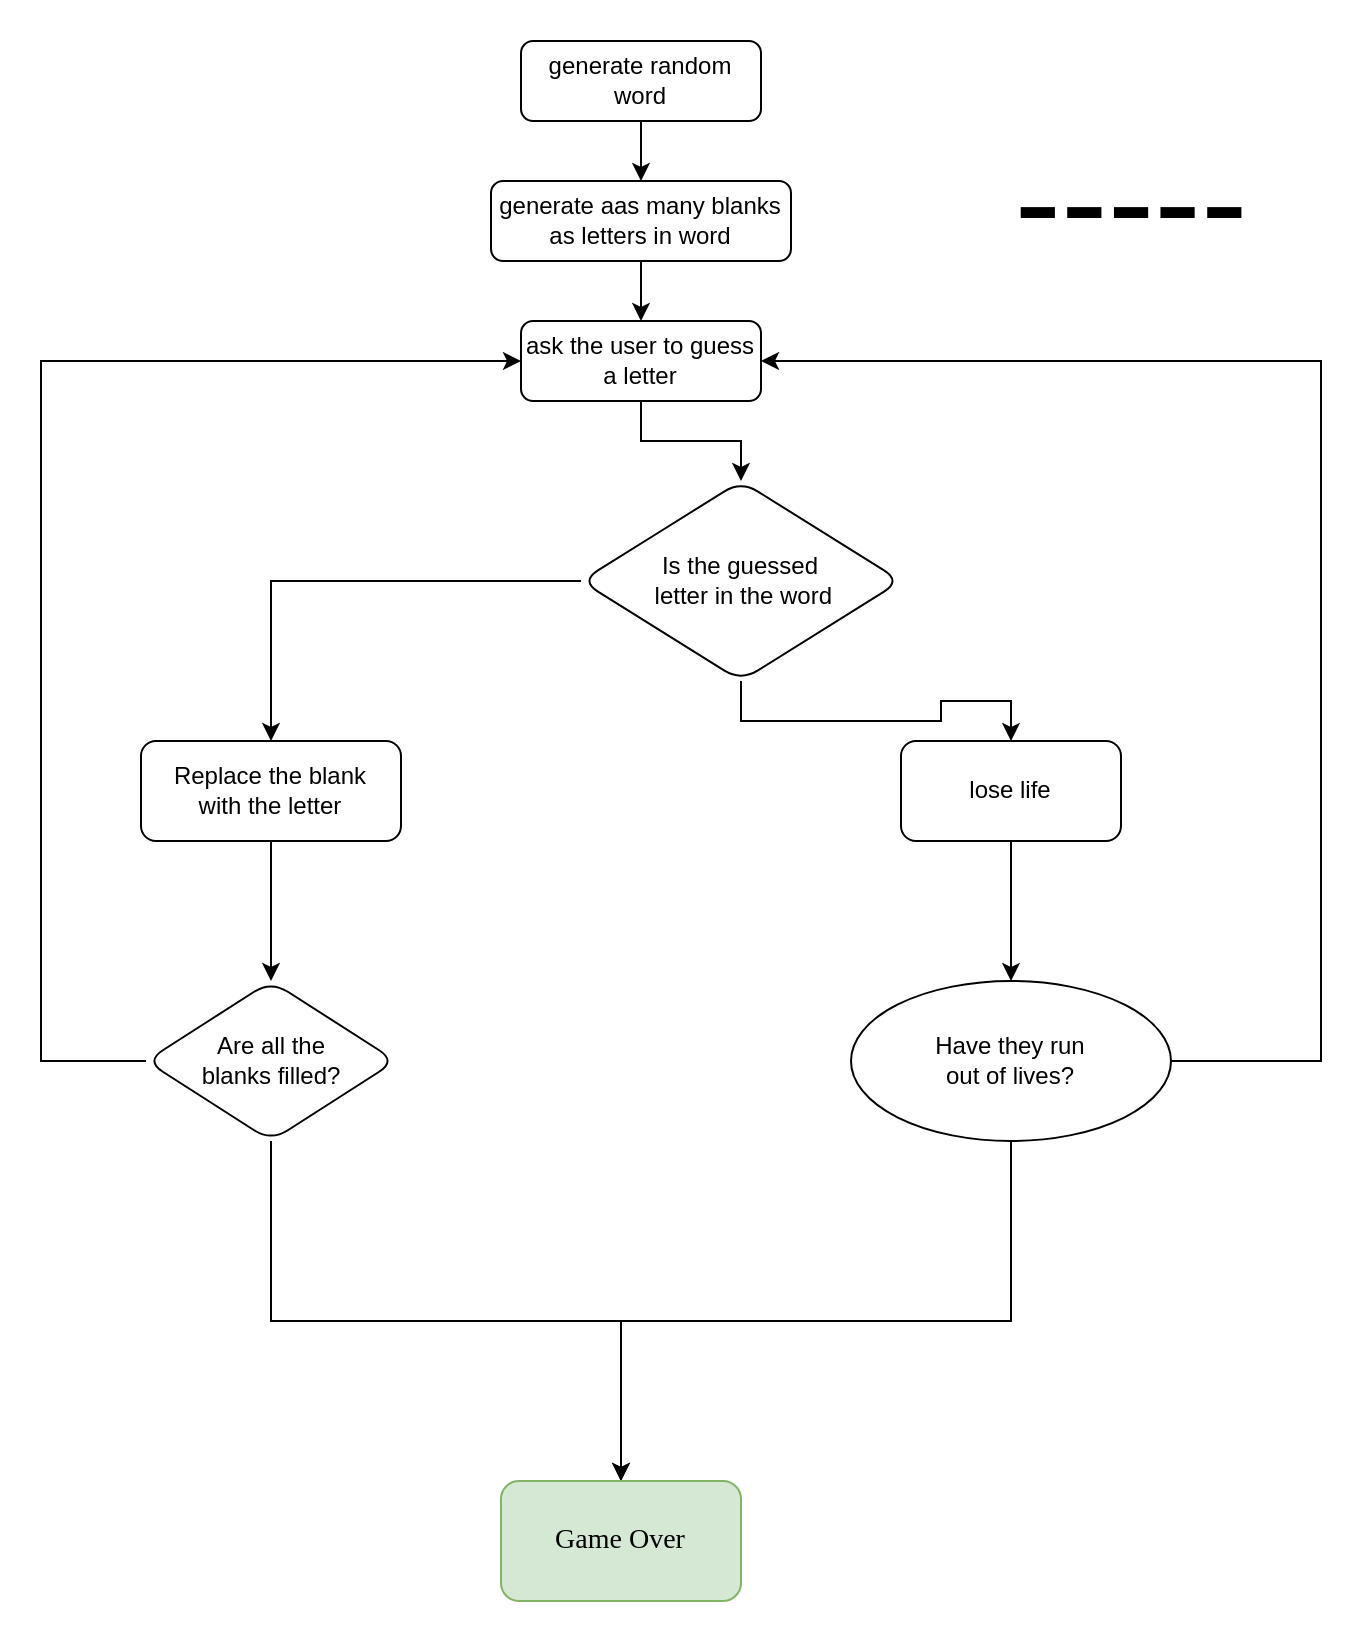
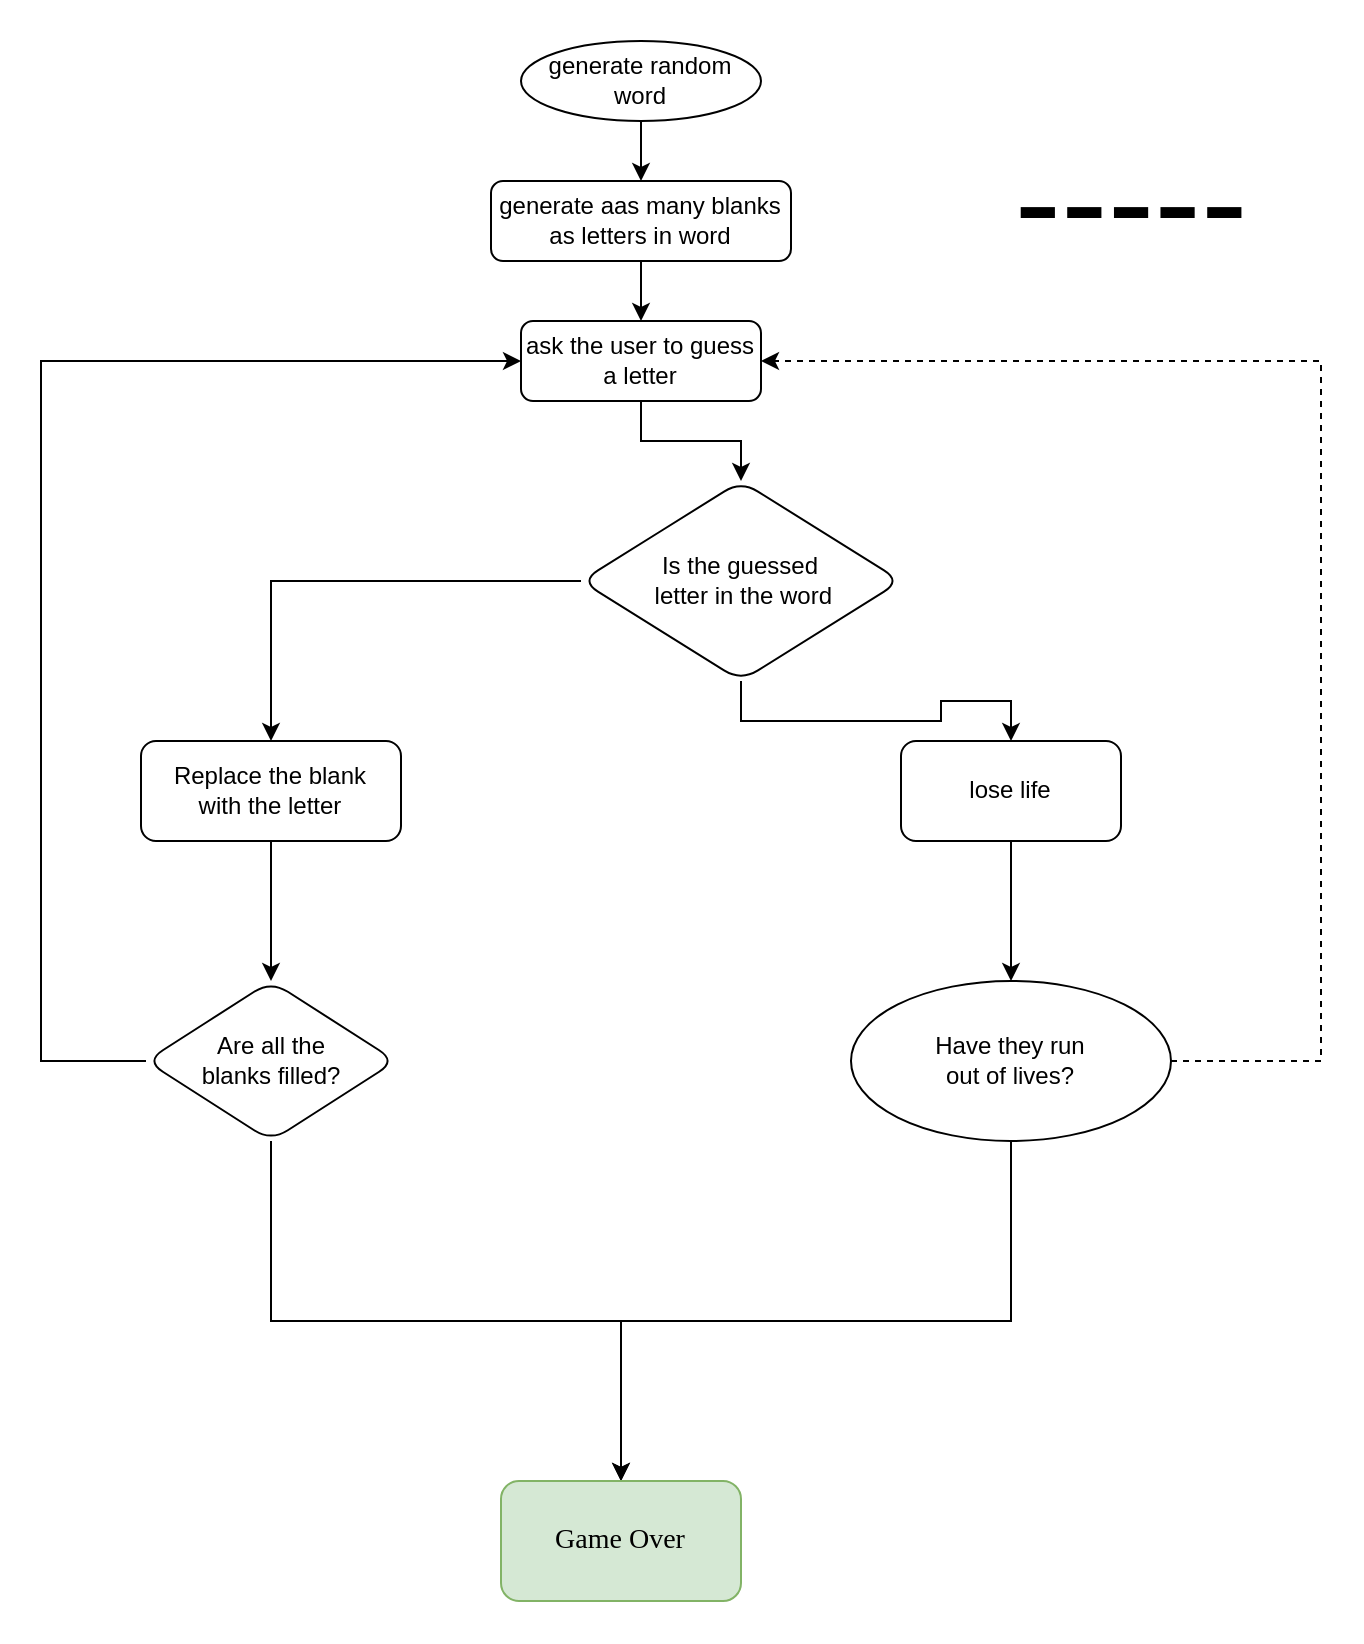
- <mxCell id="3" value="generate random&lt;br&gt;word" style="rounded=1;whiteSpace=wrap;html=1;fontSize=12;glass=0;strokeWidth=1;shadow=0;" parent="1" vertex="1"><mxGeometry x="260" y="20" width="120" height="40" as="geometry" /></mxCell>
+ <mxCell id="3" value="generate random&lt;br&gt;word" style="ellipse;whiteSpace=wrap;html=1;fontSize=12;glass=0;strokeWidth=1;shadow=0;" parent="1" vertex="1"><mxGeometry x="260" y="20" width="120" height="40" as="geometry" /></mxCell>
- <mxCell id="13" style="edgeStyle=orthogonalEdgeStyle;rounded=0;orthogonalLoop=1;jettySize=auto;html=1;entryX=1;entryY=0.5;entryDx=0;entryDy=0;" edge="1" parent="1" source="15" target="7"><mxGeometry relative="1" as="geometry"><mxPoint x="640" y="180" as="targetPoint" /><Array as="points"><mxPoint x="660" y="530" /><mxPoint x="660" y="180" /></Array></mxGeometry></mxCell>
+ <mxCell id="13" style="edgeStyle=orthogonalEdgeStyle;rounded=0;orthogonalLoop=1;jettySize=auto;html=1;entryX=1;entryY=0.5;entryDx=0;entryDy=0;dashed=1;" edge="1" parent="1" source="15" target="7"><mxGeometry relative="1" as="geometry"><mxPoint x="640" y="180" as="targetPoint" /><Array as="points"><mxPoint x="660" y="530" /><mxPoint x="660" y="180" /></Array></mxGeometry></mxCell>
